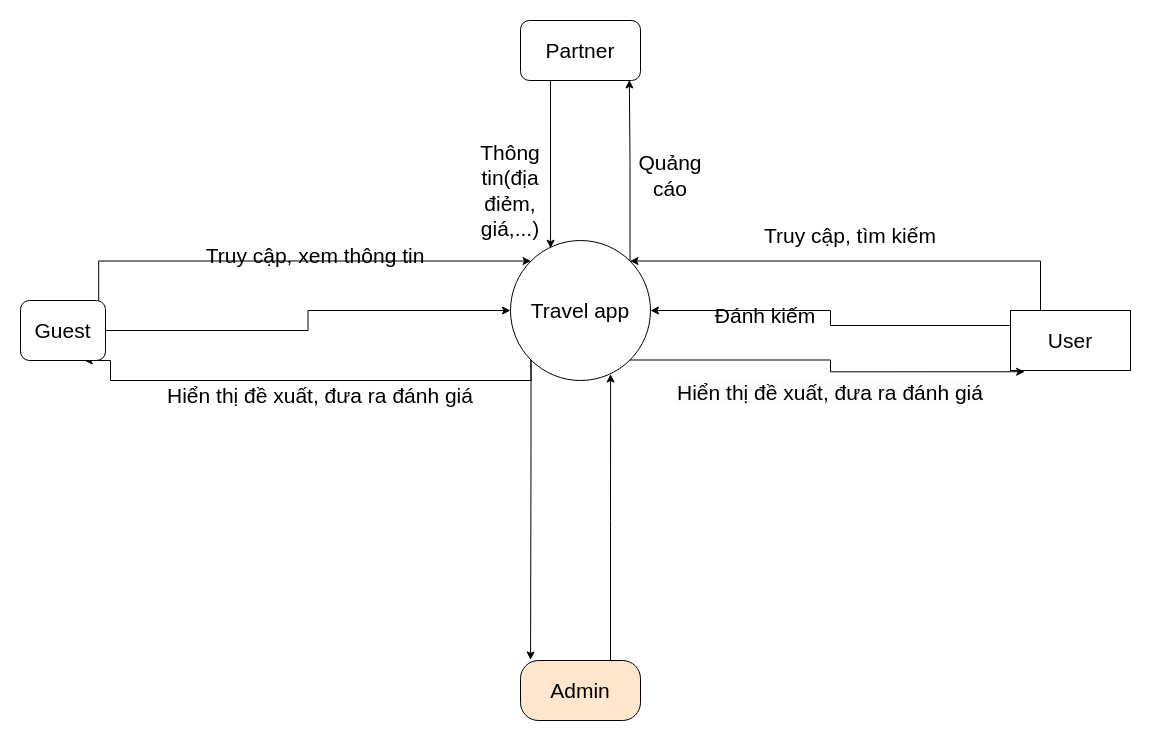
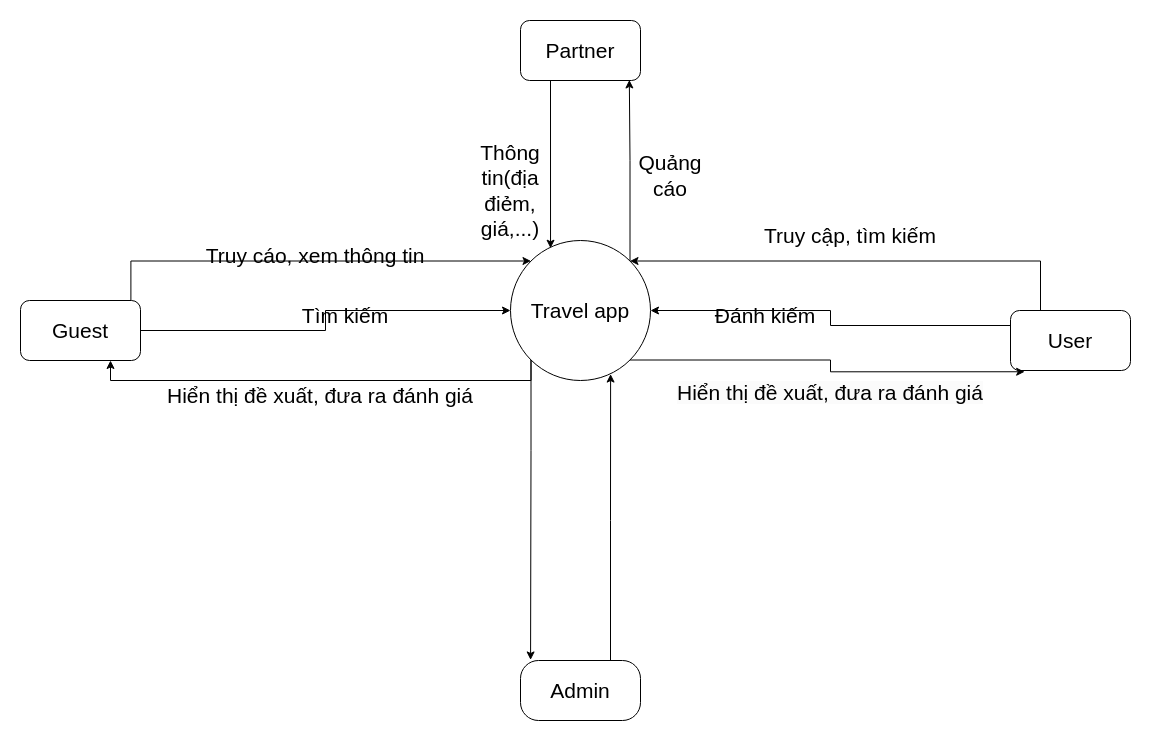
- <mxCell id="17" value="Truy cập, xem thông tin" style="text;html=1;strokeColor=none;fillColor=none;align=center;verticalAlign=middle;whiteSpace=wrap;rounded=0;fontSize=21;" vertex="1" parent="1"><mxGeometry x="200" y="240" width="230" height="30" as="geometry" /></mxCell>
+ <mxCell id="17" value="Truy cáo, xem thông tin" style="text;html=1;strokeColor=none;fillColor=none;align=center;verticalAlign=middle;whiteSpace=wrap;rounded=0;fontSize=21;" vertex="1" parent="1"><mxGeometry x="200" y="240" width="230" height="30" as="geometry" /></mxCell>
+ <mxCell id="19" value="Tìm kiếm" style="text;html=1;strokeColor=none;fillColor=none;align=center;verticalAlign=middle;whiteSpace=wrap;rounded=0;fontSize=21;" vertex="1" parent="1"><mxGeometry x="220" y="300" width="250" height="30" as="geometry" /></mxCell>
- <mxCell id="14" value="Guest" style="rounded=1;whiteSpace=wrap;html=1;fontSize=21;" vertex="1" parent="1"><mxGeometry x="20" y="300" width="85" height="60" as="geometry" /></mxCell>
+ <mxCell id="14" value="Guest" style="rounded=1;whiteSpace=wrap;html=1;fontSize=21;" vertex="1" parent="1"><mxGeometry x="20" y="300" width="120" height="60" as="geometry" /></mxCell>
- <mxCell id="6" value="User" style="whiteSpace=wrap;html=1;fontSize=21;rounded=0;" vertex="1" parent="1"><mxGeometry x="1010" y="310" width="120" height="60" as="geometry" /></mxCell>
+ <mxCell id="6" value="User" style="rounded=1;whiteSpace=wrap;html=1;fontSize=21;" vertex="1" parent="1"><mxGeometry x="1010" y="310" width="120" height="60" as="geometry" /></mxCell>
- <mxCell id="16" value="Admin" style="rounded=1;whiteSpace=wrap;html=1;fontSize=21;arcSize=30;fillColor=#ffe6cc;" vertex="1" parent="1"><mxGeometry x="520" y="660" width="120" height="60" as="geometry" /></mxCell>
+ <mxCell id="16" value="Admin" style="rounded=1;whiteSpace=wrap;html=1;fontSize=21;arcSize=30;" vertex="1" parent="1"><mxGeometry x="520" y="660" width="120" height="60" as="geometry" /></mxCell>
